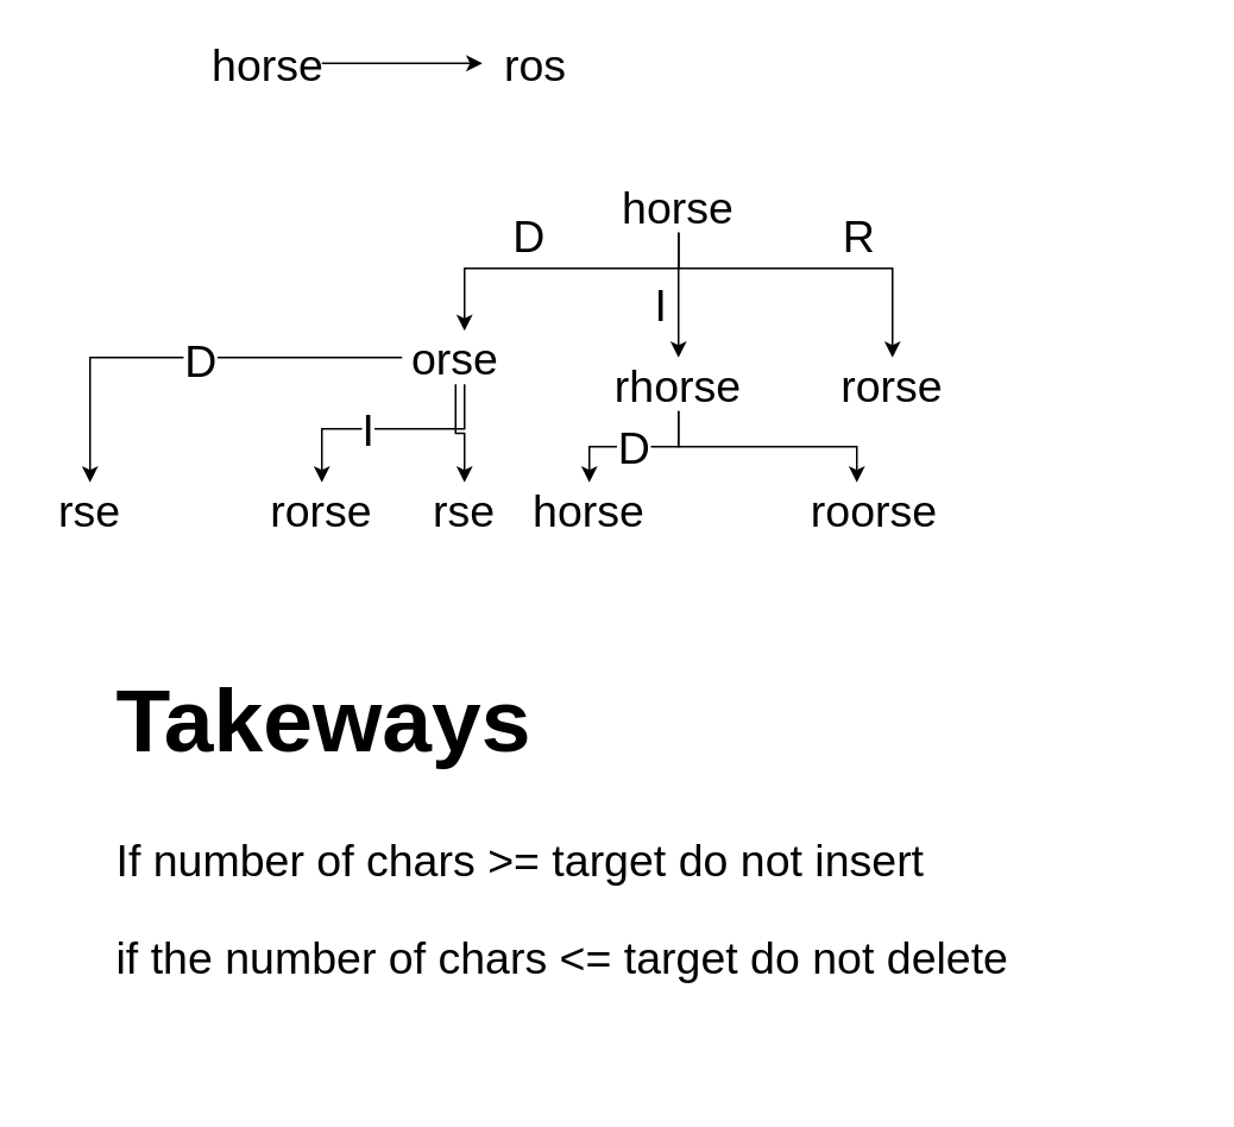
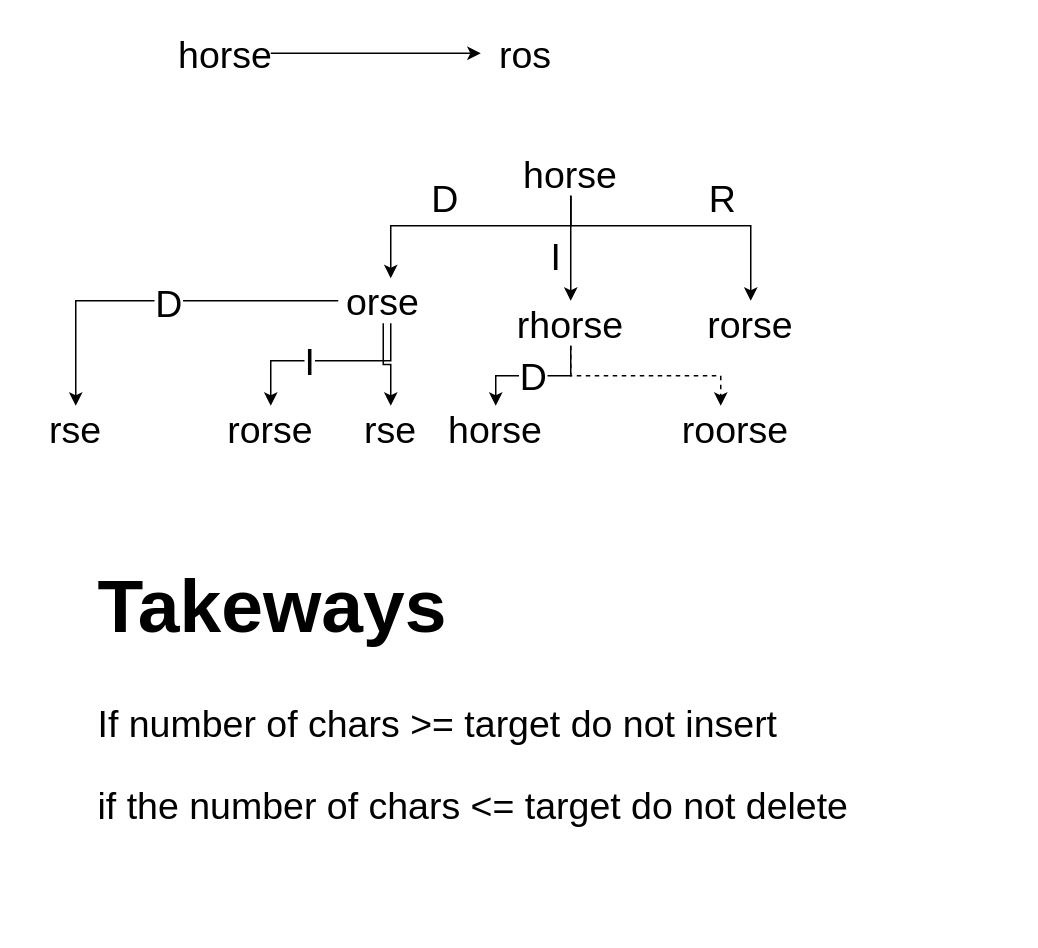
- <mxCell id="4" value="ros" style="text;html=1;strokeColor=none;fillColor=none;align=center;verticalAlign=middle;whiteSpace=wrap;rounded=0;fontSize=25;" vertex="1" parent="1"><mxGeometry x="270" y="20" width="60" height="30" as="geometry" /></mxCell>
+ <mxCell id="4" value="ros" style="text;html=1;strokeColor=none;fillColor=none;align=center;verticalAlign=middle;whiteSpace=wrap;rounded=0;fontSize=25;" vertex="1" parent="1"><mxGeometry x="320" y="20" width="60" height="30" as="geometry" /></mxCell>
- <mxCell id="18" style="edgeStyle=orthogonalEdgeStyle;rounded=0;orthogonalLoop=1;jettySize=auto;html=1;fontSize=25;" edge="1" parent="1" source="19" target="25"><mxGeometry relative="1" as="geometry"><Array as="points"><mxPoint x="380" y="250" /><mxPoint x="480" y="250" /></Array></mxGeometry></mxCell>
+ <mxCell id="18" style="edgeStyle=orthogonalEdgeStyle;rounded=0;orthogonalLoop=1;jettySize=auto;html=1;fontSize=25;dashed=1;" edge="1" parent="1" source="19" target="25"><mxGeometry relative="1" as="geometry"><Array as="points"><mxPoint x="380" y="250" /><mxPoint x="480" y="250" /></Array></mxGeometry></mxCell>
